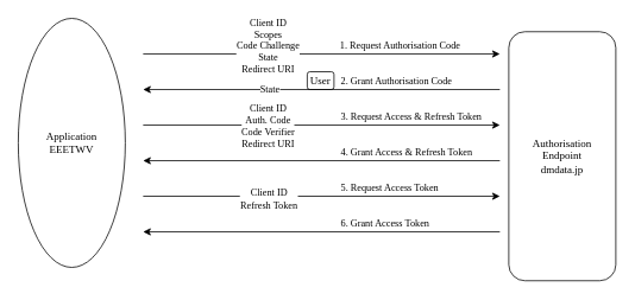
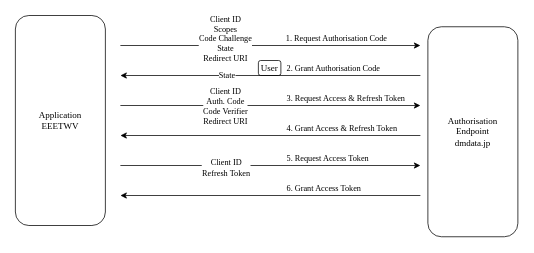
- <mxCell id="2" value="&lt;font face=&quot;STIX&quot;&gt;Application&lt;/font&gt;&lt;div&gt;&lt;font face=&quot;STIX&quot;&gt;EEETWV&lt;/font&gt;&lt;/div&gt;" style="ellipse;whiteSpace=wrap;html=1;" vertex="1" parent="1"><mxGeometry x="20" y="20" width="120" height="280" as="geometry" /></mxCell>
+ <mxCell id="2" value="&lt;font face=&quot;STIX&quot;&gt;Application&lt;/font&gt;&lt;div&gt;&lt;font face=&quot;STIX&quot;&gt;EEETWV&lt;/font&gt;&lt;/div&gt;" style="rounded=1;whiteSpace=wrap;html=1;" vertex="1" parent="1"><mxGeometry x="20" y="20" width="120" height="280" as="geometry" /></mxCell>
